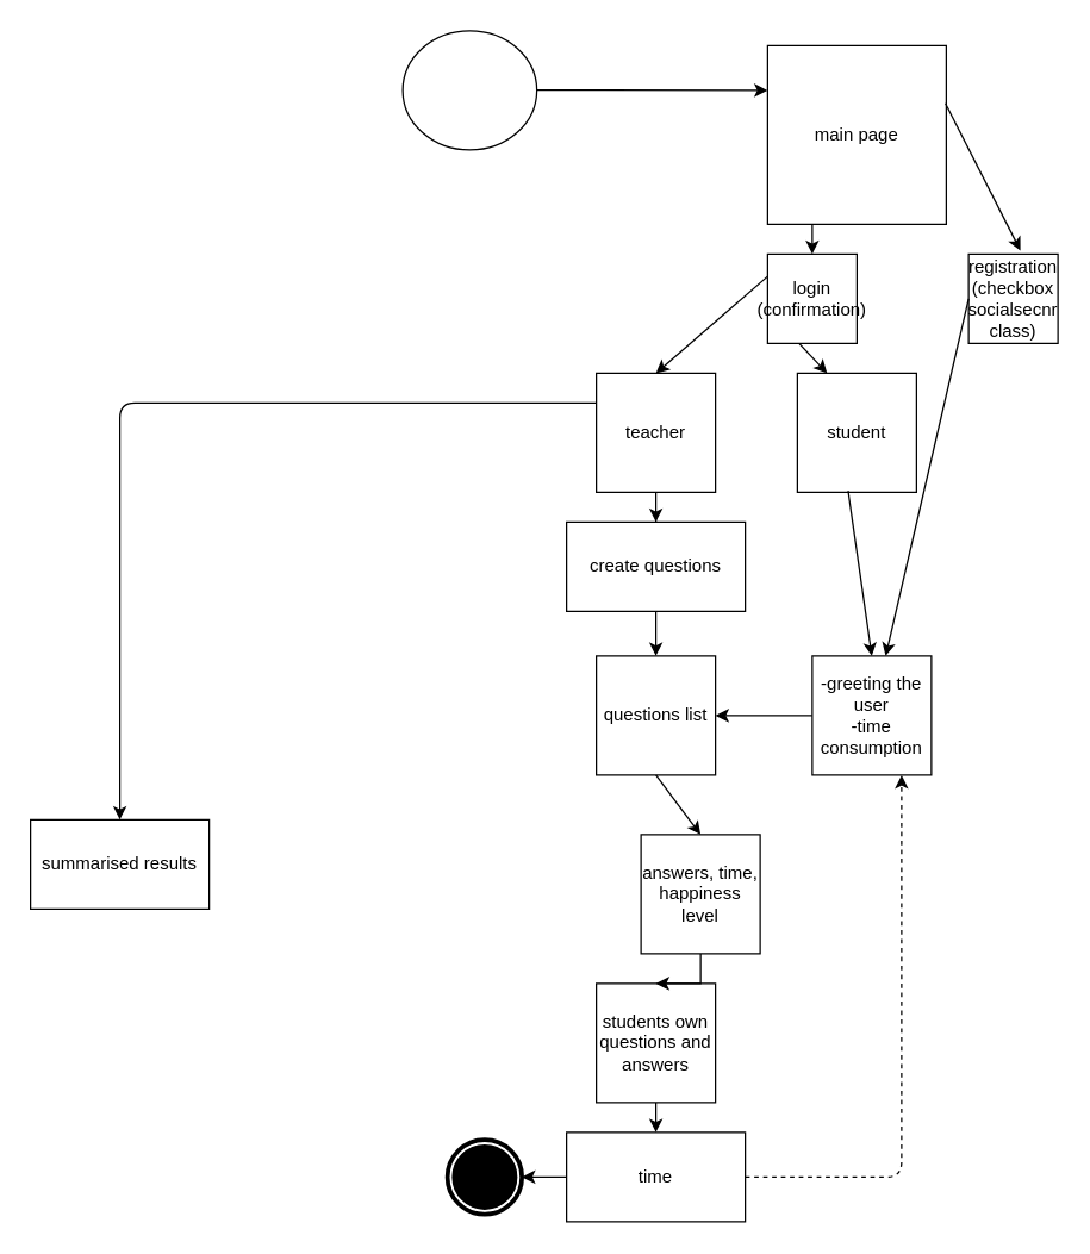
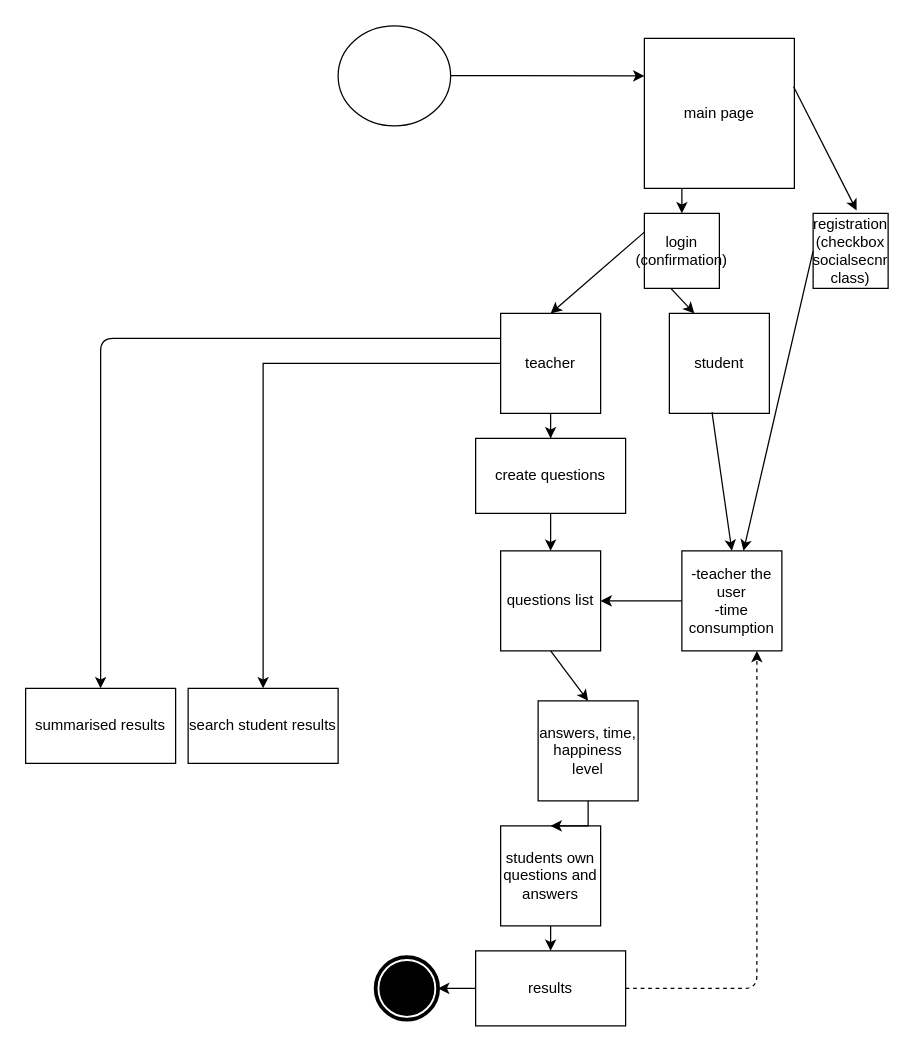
+ <mxCell id="6" value="" style="edgeStyle=orthogonalEdgeStyle;rounded=0;orthogonalLoop=1;jettySize=auto;html=1;" edge="1" parent="1" source="7" target="21"><mxGeometry relative="1" as="geometry" /></mxCell>
- <mxCell id="4" value="-greeting the user&lt;br&gt;-time consumption" style="whiteSpace=wrap;html=1;aspect=fixed;" vertex="1" parent="1"><mxGeometry x="545" y="440" width="80" height="80" as="geometry" /></mxCell>
+ <mxCell id="4" value="-teacher the user&lt;br&gt;-time consumption" style="whiteSpace=wrap;html=1;aspect=fixed;" vertex="1" parent="1"><mxGeometry x="545" y="440" width="80" height="80" as="geometry" /></mxCell>
+ <mxCell id="21" value="search student results" style="whiteSpace=wrap;html=1;" vertex="1" parent="1"><mxGeometry x="150" y="550" width="120" height="60" as="geometry" /></mxCell>
- <mxCell id="14" value="time" style="whiteSpace=wrap;html=1;" vertex="1" parent="1"><mxGeometry x="380" y="760" width="120" height="60" as="geometry" /></mxCell>
+ <mxCell id="14" value="results" style="whiteSpace=wrap;html=1;" vertex="1" parent="1"><mxGeometry x="380" y="760" width="120" height="60" as="geometry" /></mxCell>
